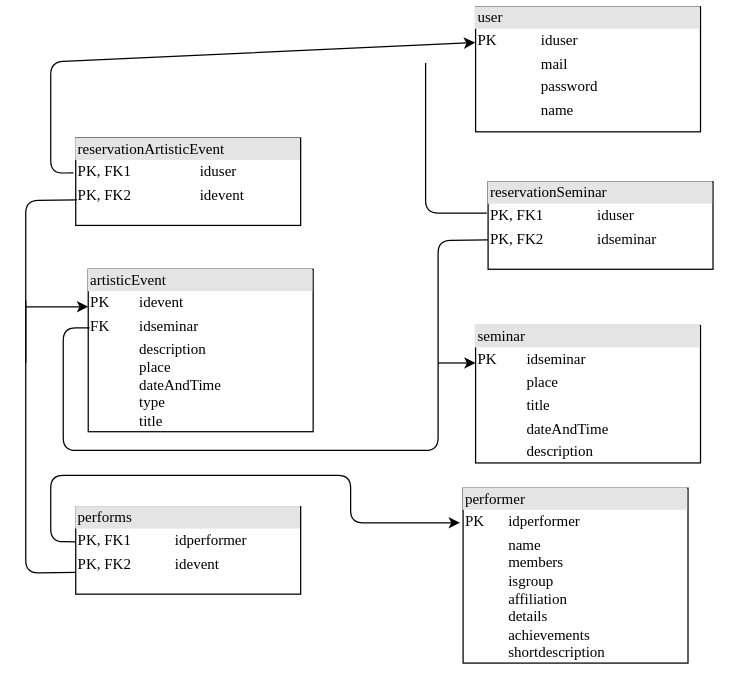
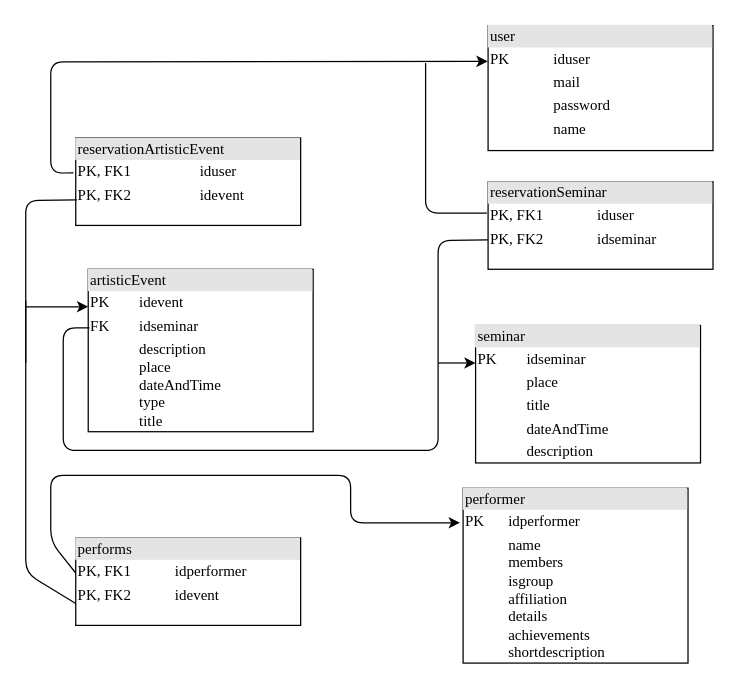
- <mxCell id="3" value="&lt;div style=&quot;box-sizing: border-box ; width: 100% ; background: #e4e4e4 ; padding: 2px&quot;&gt;user&lt;/div&gt;&lt;table style=&quot;width: 100% ; font-size: 1em&quot; cellpadding=&quot;2&quot; cellspacing=&quot;0&quot;&gt;&lt;tbody&gt;&lt;tr&gt;&lt;td&gt;PK&lt;/td&gt;&lt;td&gt;iduser&lt;/td&gt;&lt;/tr&gt;&lt;tr&gt;&lt;td&gt;&lt;br&gt;&lt;/td&gt;&lt;td&gt;mail&lt;/td&gt;&lt;/tr&gt;&lt;tr&gt;&lt;td&gt;&lt;/td&gt;&lt;td&gt;password&lt;/td&gt;&lt;/tr&gt;&lt;tr&gt;&lt;td&gt;&lt;br&gt;&lt;/td&gt;&lt;td&gt;name&lt;br&gt;&lt;/td&gt;&lt;/tr&gt;&lt;tr&gt;&lt;td&gt;&lt;br&gt;&lt;/td&gt;&lt;td&gt;&lt;br&gt;&lt;/td&gt;&lt;/tr&gt;&lt;tr&gt;&lt;td&gt;&lt;br&gt;&lt;/td&gt;&lt;td&gt;&lt;br&gt;&lt;/td&gt;&lt;/tr&gt;&lt;/tbody&gt;&lt;/table&gt;" style="verticalAlign=top;align=left;overflow=fill;html=1;rounded=0;shadow=0;comic=0;labelBackgroundColor=none;strokeColor=#000000;strokeWidth=1;fillColor=#ffffff;fontFamily=Verdana;fontSize=12;fontColor=#000000;" parent="1" vertex="1"><mxGeometry x="380" y="5" width="180" height="100" as="geometry" /></mxCell>
+ <mxCell id="3" value="&lt;div style=&quot;box-sizing: border-box ; width: 100% ; background: #e4e4e4 ; padding: 2px&quot;&gt;user&lt;/div&gt;&lt;table style=&quot;width: 100% ; font-size: 1em&quot; cellpadding=&quot;2&quot; cellspacing=&quot;0&quot;&gt;&lt;tbody&gt;&lt;tr&gt;&lt;td&gt;PK&lt;/td&gt;&lt;td&gt;iduser&lt;/td&gt;&lt;/tr&gt;&lt;tr&gt;&lt;td&gt;&lt;br&gt;&lt;/td&gt;&lt;td&gt;mail&lt;/td&gt;&lt;/tr&gt;&lt;tr&gt;&lt;td&gt;&lt;/td&gt;&lt;td&gt;password&lt;/td&gt;&lt;/tr&gt;&lt;tr&gt;&lt;td&gt;&lt;br&gt;&lt;/td&gt;&lt;td&gt;name&lt;br&gt;&lt;/td&gt;&lt;/tr&gt;&lt;tr&gt;&lt;td&gt;&lt;br&gt;&lt;/td&gt;&lt;td&gt;&lt;br&gt;&lt;/td&gt;&lt;/tr&gt;&lt;tr&gt;&lt;td&gt;&lt;br&gt;&lt;/td&gt;&lt;td&gt;&lt;br&gt;&lt;/td&gt;&lt;/tr&gt;&lt;/tbody&gt;&lt;/table&gt;" style="verticalAlign=top;align=left;overflow=fill;html=1;rounded=0;shadow=0;comic=0;labelBackgroundColor=none;strokeColor=#000000;strokeWidth=1;fillColor=#ffffff;fontFamily=Verdana;fontSize=12;fontColor=#000000;" parent="1" vertex="1"><mxGeometry x="390" y="20" width="180" height="100" as="geometry" /></mxCell>
- <mxCell id="5" value="&lt;div style=&quot;box-sizing: border-box ; width: 100% ; background: #e4e4e4 ; padding: 2px&quot;&gt;performs&lt;/div&gt;&lt;table style=&quot;width: 100% ; font-size: 1em&quot; cellpadding=&quot;2&quot; cellspacing=&quot;0&quot;&gt;&lt;tbody&gt;&lt;tr&gt;&lt;td&gt;PK, FK1&lt;/td&gt;&lt;td&gt;idperformer&lt;/td&gt;&lt;/tr&gt;&lt;tr&gt;&lt;td&gt;PK, FK2&lt;/td&gt;&lt;td&gt;idevent&lt;/td&gt;&lt;/tr&gt;&lt;tr&gt;&lt;td&gt;&lt;/td&gt;&lt;td&gt;&lt;br&gt;&lt;/td&gt;&lt;/tr&gt;&lt;tr&gt;&lt;td&gt;&lt;br&gt;&lt;/td&gt;&lt;td&gt;&lt;br&gt;&lt;/td&gt;&lt;/tr&gt;&lt;/tbody&gt;&lt;/table&gt;" style="verticalAlign=top;align=left;overflow=fill;html=1;rounded=0;shadow=0;comic=0;labelBackgroundColor=none;strokeColor=#000000;strokeWidth=1;fillColor=#ffffff;fontFamily=Verdana;fontSize=12;fontColor=#000000;" parent="1" vertex="1"><mxGeometry x="60" y="405" width="180" height="70" as="geometry" /></mxCell>
+ <mxCell id="5" value="&lt;div style=&quot;box-sizing: border-box ; width: 100% ; background: #e4e4e4 ; padding: 2px&quot;&gt;performs&lt;/div&gt;&lt;table style=&quot;width: 100% ; font-size: 1em&quot; cellpadding=&quot;2&quot; cellspacing=&quot;0&quot;&gt;&lt;tbody&gt;&lt;tr&gt;&lt;td&gt;PK, FK1&lt;/td&gt;&lt;td&gt;idperformer&lt;/td&gt;&lt;/tr&gt;&lt;tr&gt;&lt;td&gt;PK, FK2&lt;/td&gt;&lt;td&gt;idevent&lt;/td&gt;&lt;/tr&gt;&lt;tr&gt;&lt;td&gt;&lt;/td&gt;&lt;td&gt;&lt;br&gt;&lt;/td&gt;&lt;/tr&gt;&lt;tr&gt;&lt;td&gt;&lt;br&gt;&lt;/td&gt;&lt;td&gt;&lt;br&gt;&lt;/td&gt;&lt;/tr&gt;&lt;/tbody&gt;&lt;/table&gt;" style="verticalAlign=top;align=left;overflow=fill;html=1;rounded=0;shadow=0;comic=0;labelBackgroundColor=none;strokeColor=#000000;strokeWidth=1;fillColor=#ffffff;fontFamily=Verdana;fontSize=12;fontColor=#000000;" parent="1" vertex="1"><mxGeometry x="60" y="430" width="180" height="70" as="geometry" /></mxCell>
